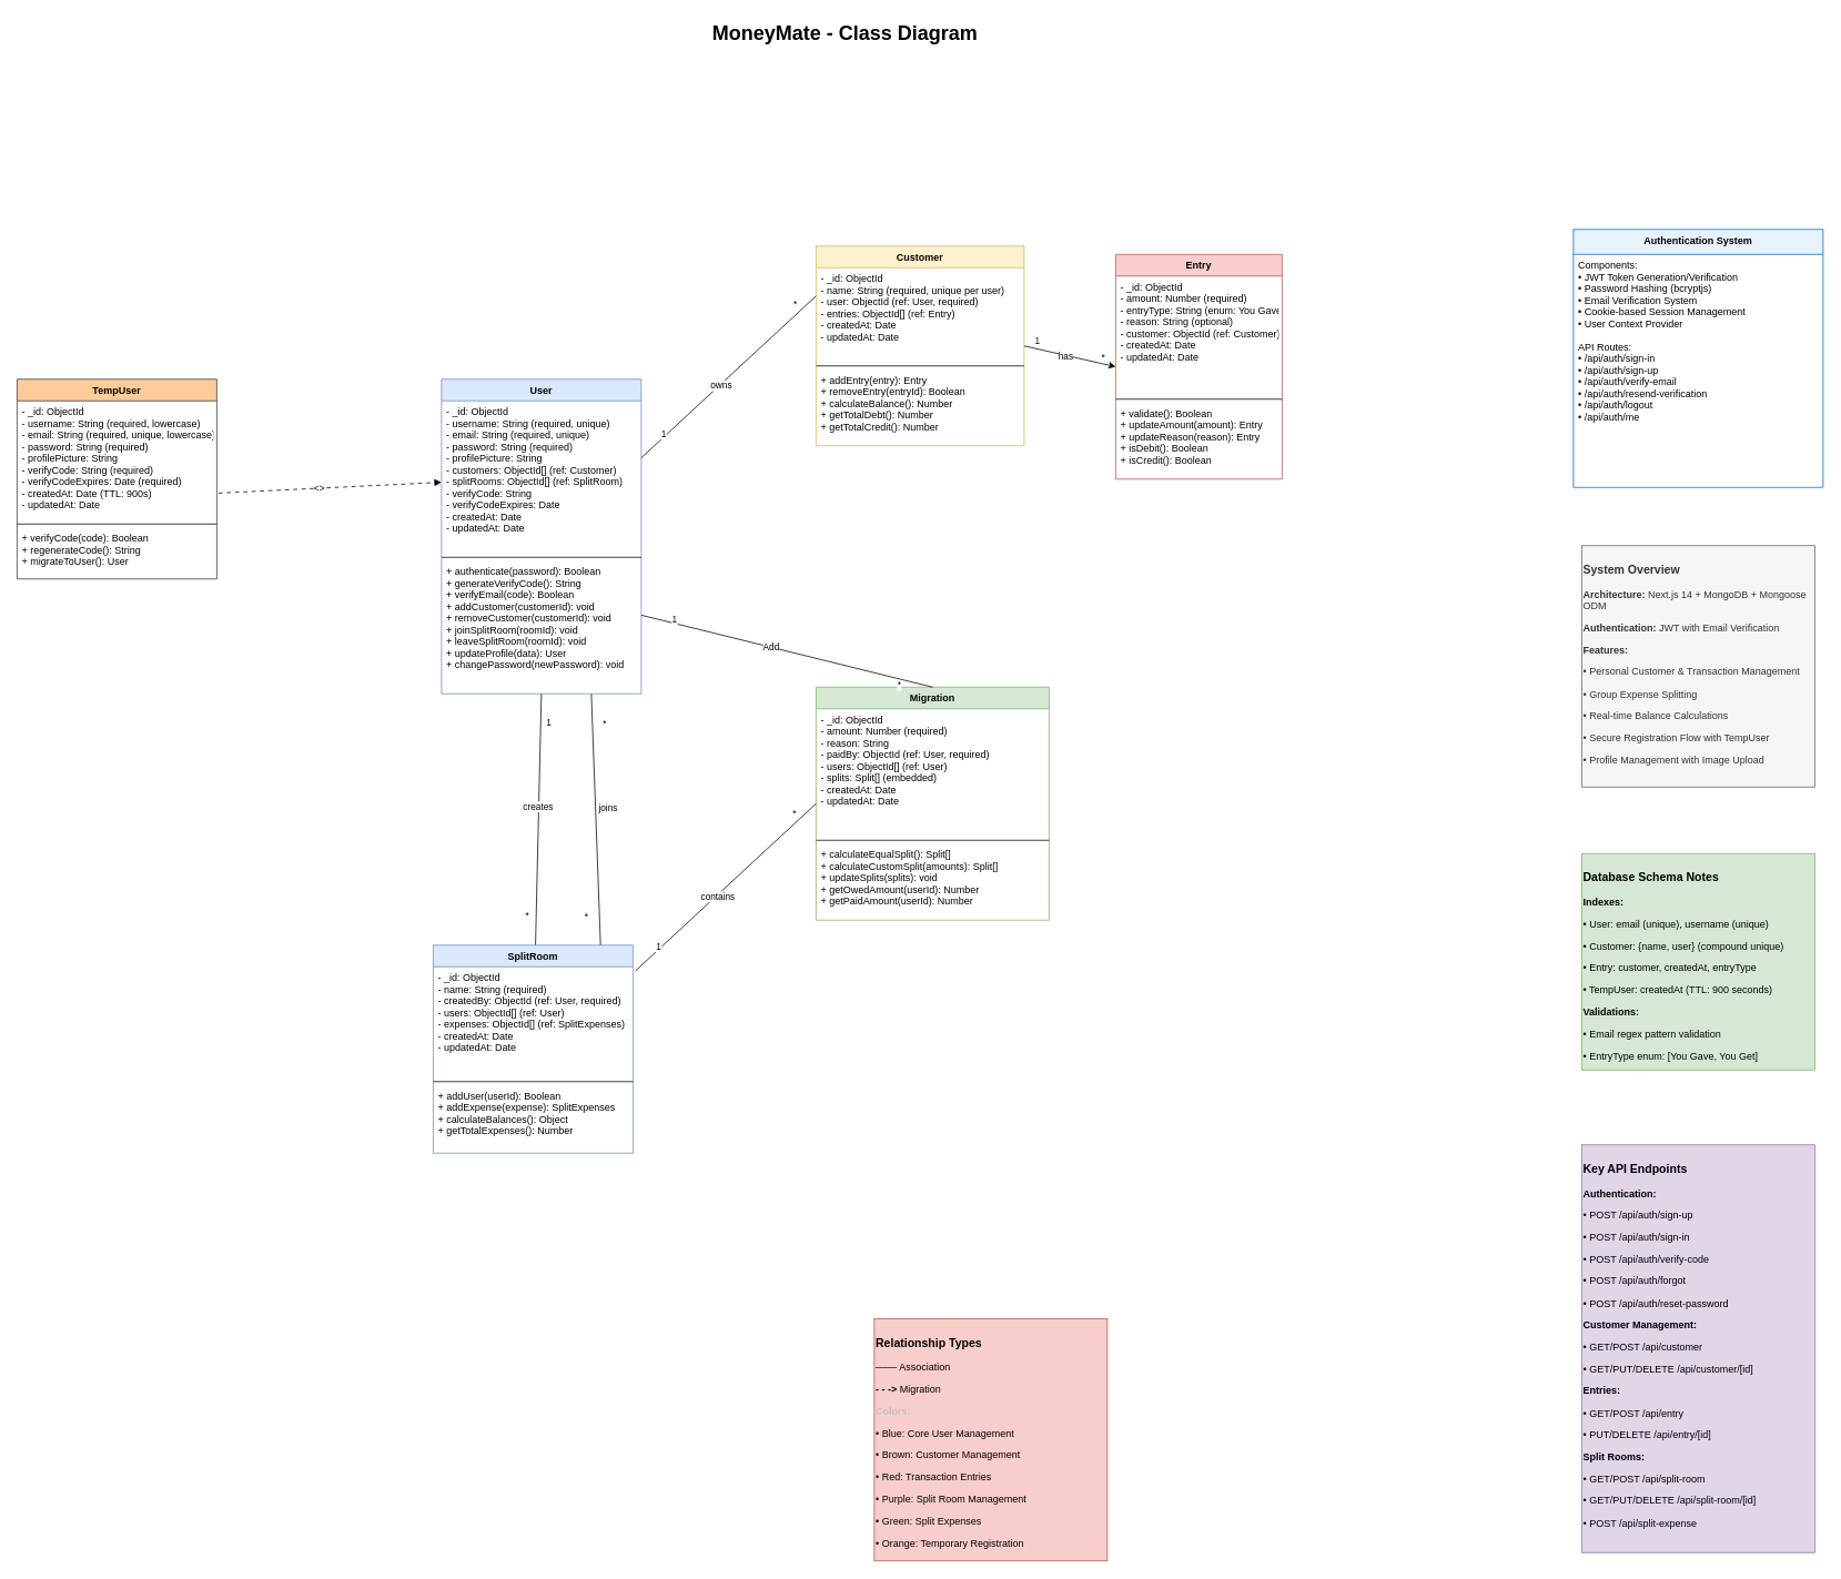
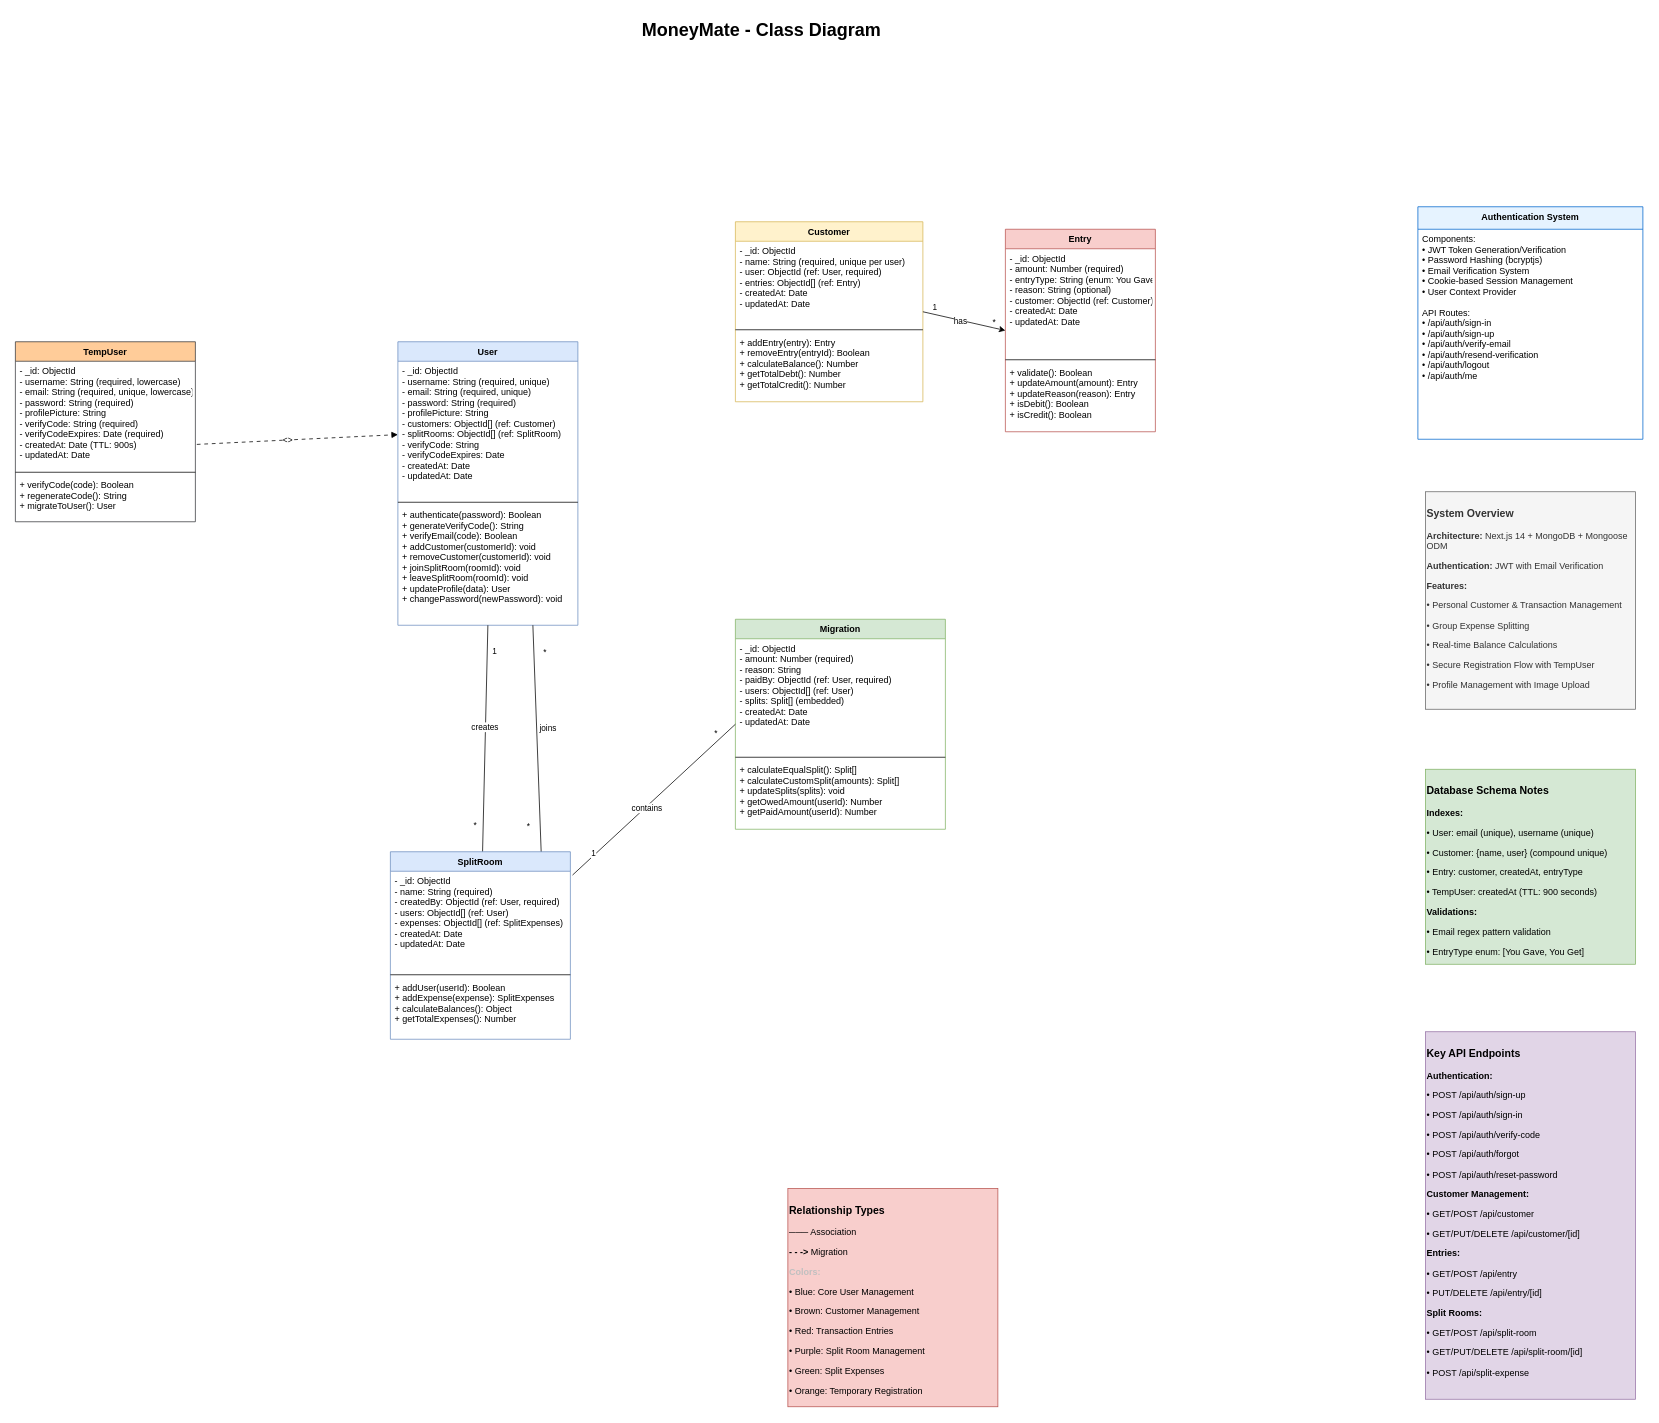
- <mxCell id="22" value="" style="endArrow=none;html=1;rounded=0;exitX=1;exitY=0.25;exitDx=0;exitDy=0;entryX=0;entryY=0.25;entryDx=0;entryDy=0;" parent="1" source="2" target="6" edge="1"><mxGeometry relative="1" as="geometry" /></mxCell>
- <mxCell id="23" value="owns" style="edgeLabel;html=1;align=center;verticalAlign=middle;resizable=0;points=[];" parent="22" connectable="0" vertex="1"><mxGeometry x="-0.1" y="-1" relative="1" as="geometry"><mxPoint as="offset" /></mxGeometry></mxCell>
- <mxCell id="24" value="1" style="edgeLabel;html=1;align=center;verticalAlign=middle;resizable=0;points=[];" parent="22" connectable="0" vertex="1"><mxGeometry x="-0.8" y="-1" relative="1" as="geometry"><mxPoint x="5" y="-10" as="offset" /></mxGeometry></mxCell>
- <mxCell id="25" value="*" style="edgeLabel;html=1;align=center;verticalAlign=middle;resizable=0;points=[];" parent="22" connectable="0" vertex="1"><mxGeometry x="0.8" y="-1" relative="1" as="geometry"><mxPoint x="-5" y="-10" as="offset" /></mxGeometry></mxCell>
- <mxCell id="42" value="" style="endArrow=none;html=1;rounded=0;exitX=1;exitY=0.75;exitDx=0;exitDy=0;entryX=0.5;entryY=0;entryDx=0;entryDy=0;" parent="1" source="2" target="14" edge="1"><mxGeometry relative="1" as="geometry"><Array as="points" /></mxGeometry></mxCell>
- <mxCell id="43" value="Add" style="edgeLabel;html=1;align=center;verticalAlign=middle;resizable=0;points=[];" parent="42" connectable="0" vertex="1"><mxGeometry x="-0.1" y="-1" relative="1" as="geometry"><mxPoint x="-2" y="-2" as="offset" /></mxGeometry></mxCell>
- <mxCell id="44" value="1" style="edgeLabel;html=1;align=center;verticalAlign=middle;resizable=0;points=[];" parent="42" connectable="0" vertex="1"><mxGeometry x="-0.8" y="-1" relative="1" as="geometry"><mxPoint x="5" y="-5" as="offset" /></mxGeometry></mxCell>
- <mxCell id="45" value="*" style="edgeLabel;html=1;align=center;verticalAlign=middle;resizable=0;points=[];" parent="42" connectable="0" vertex="1"><mxGeometry x="0.8" y="-1" relative="1" as="geometry"><mxPoint x="-5" y="5" as="offset" /></mxGeometry></mxCell>
